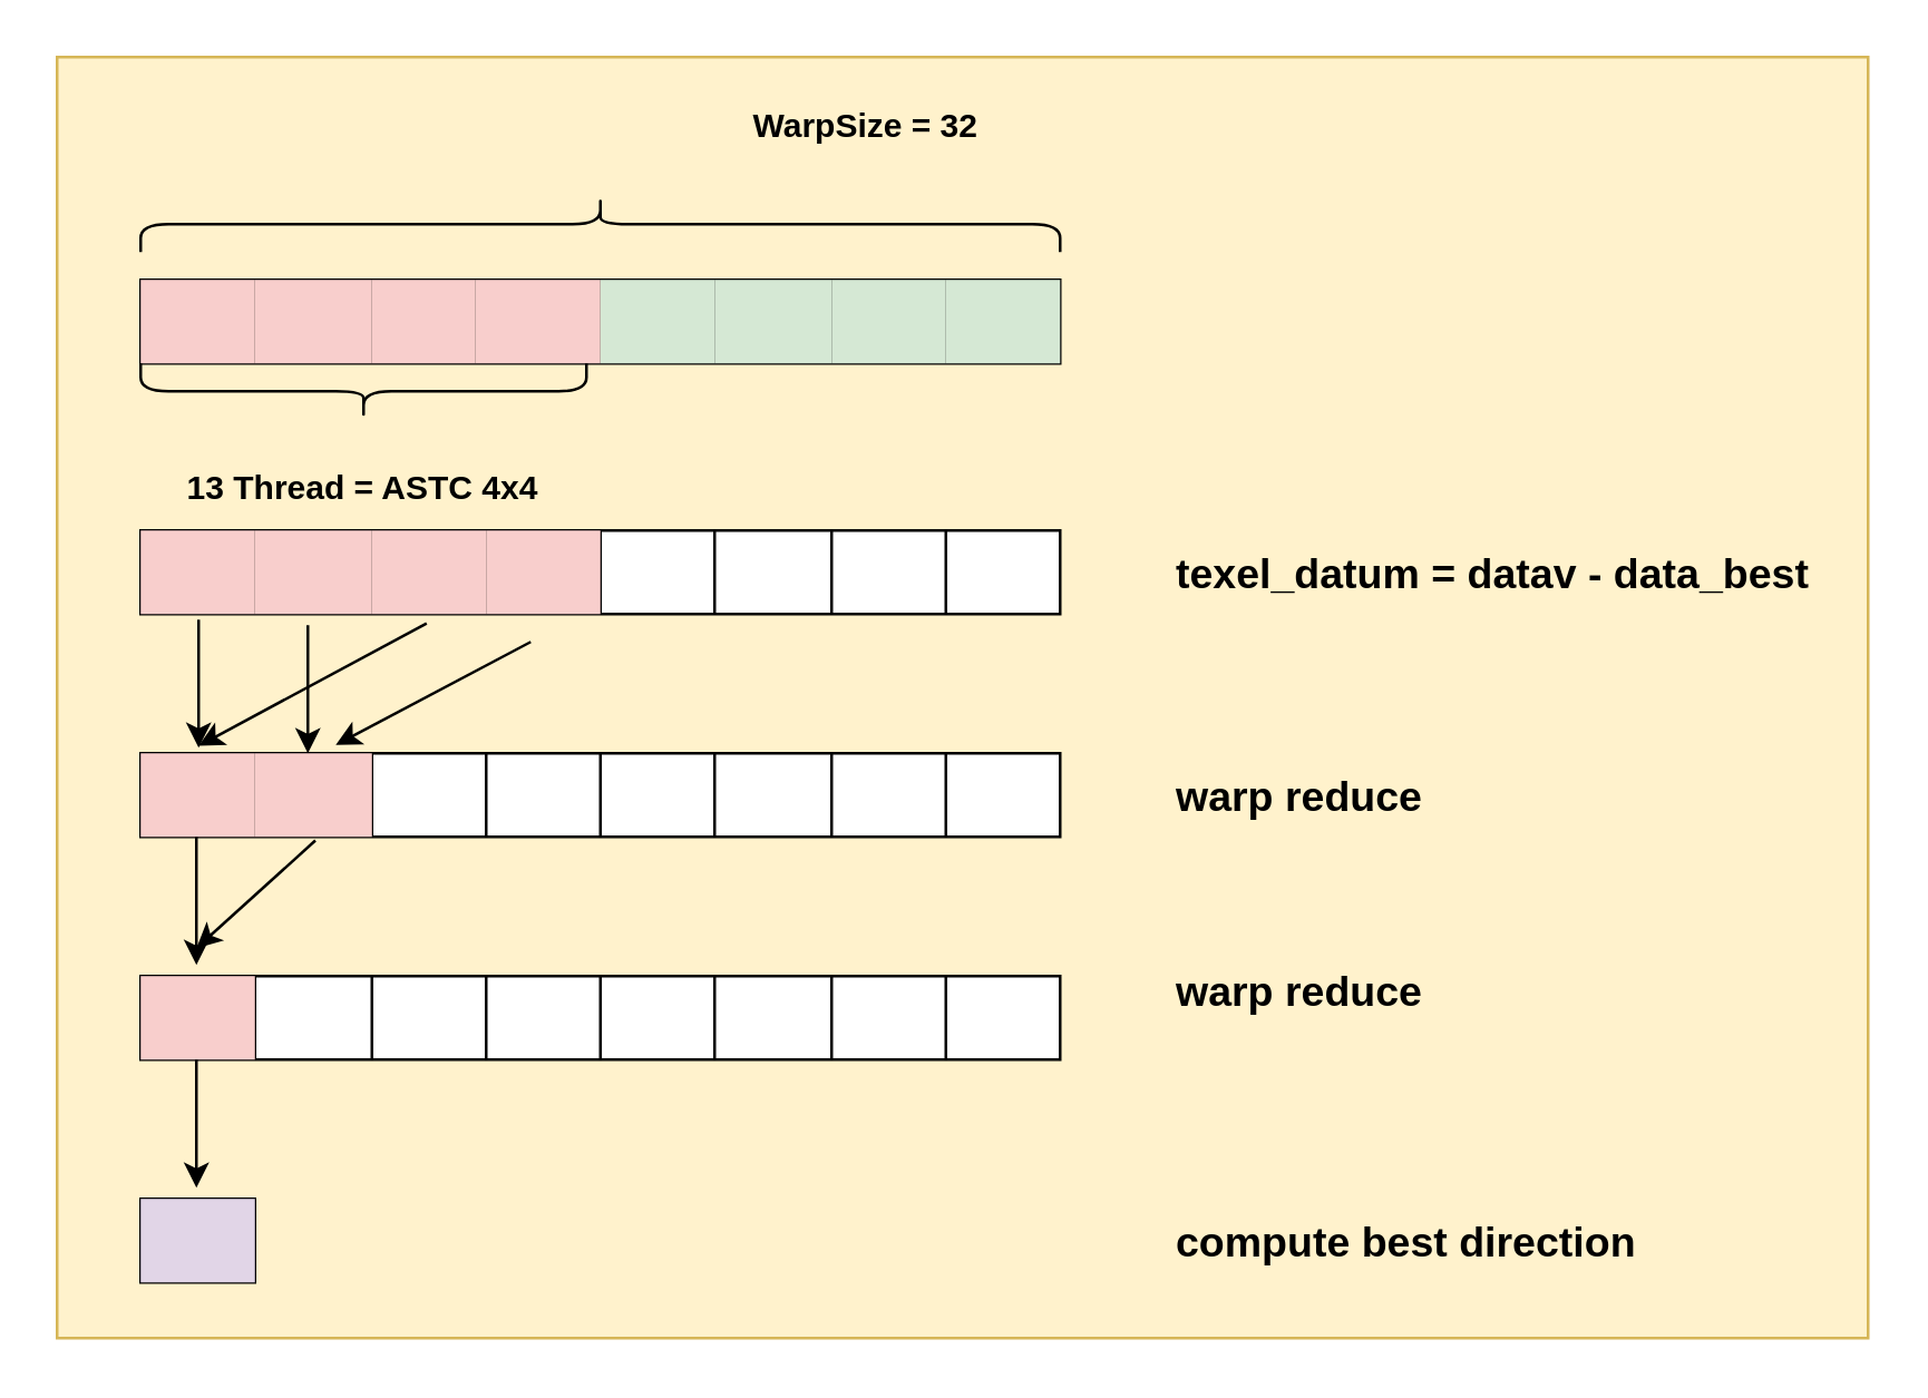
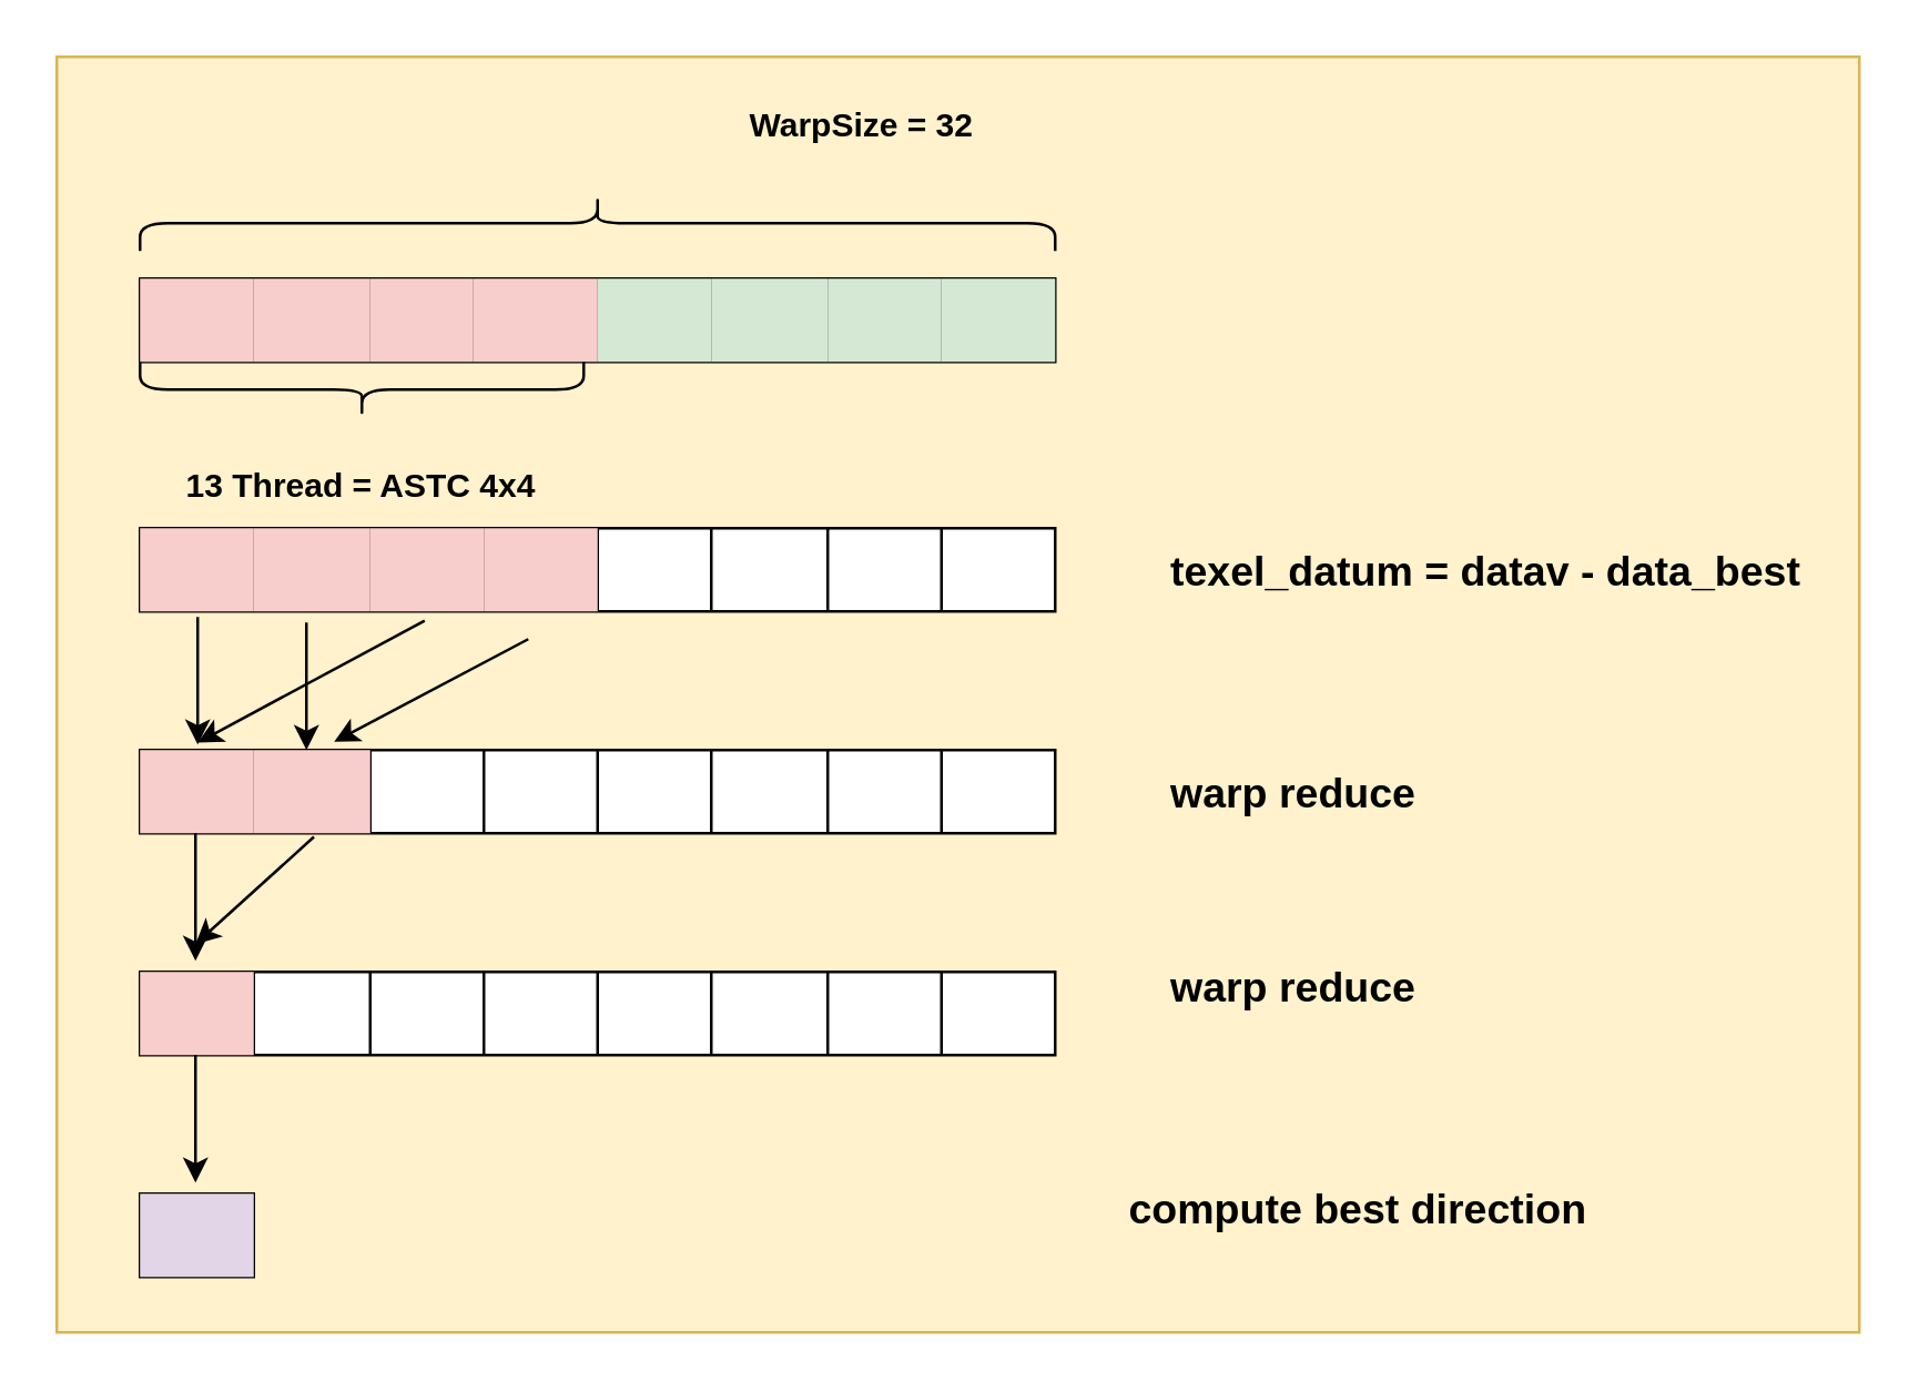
- <mxCell id="60" value="compute best direction" style="text;html=1;align=left;verticalAlign=middle;whiteSpace=wrap;rounded=0;fontSize=15;fontStyle=1" vertex="1" parent="1"><mxGeometry x="420" y="430" width="240" height="30" as="geometry" /></mxCell>
+ <mxCell id="60" value="compute best direction" style="text;html=1;align=left;verticalAlign=middle;whiteSpace=wrap;rounded=0;fontSize=15;fontStyle=1" vertex="1" parent="1"><mxGeometry x="405" y="420" width="240" height="30" as="geometry" /></mxCell>
